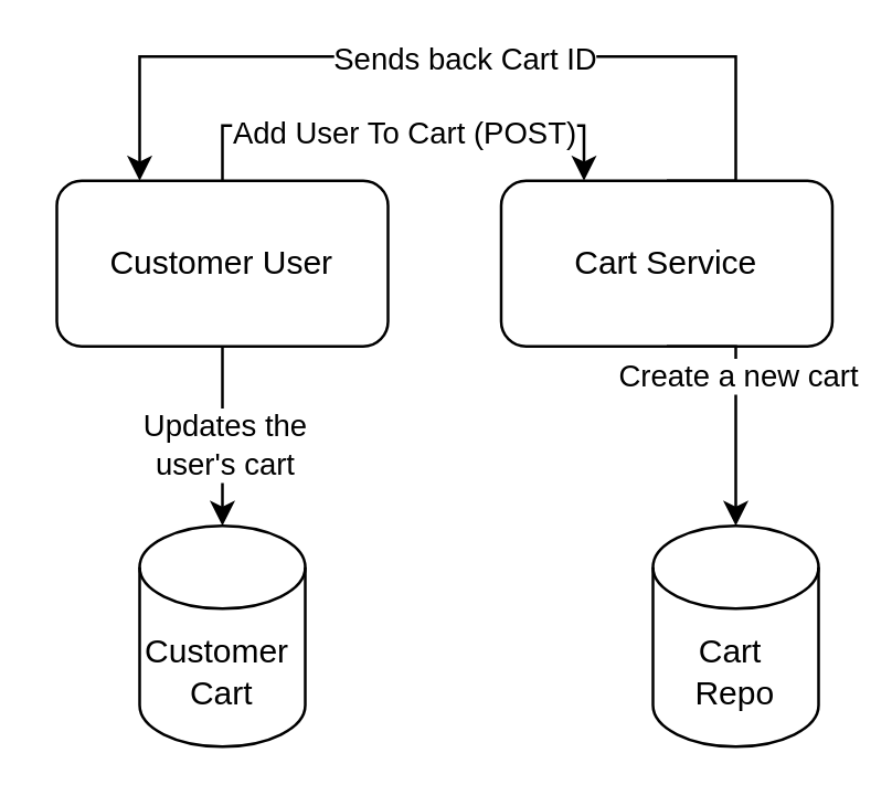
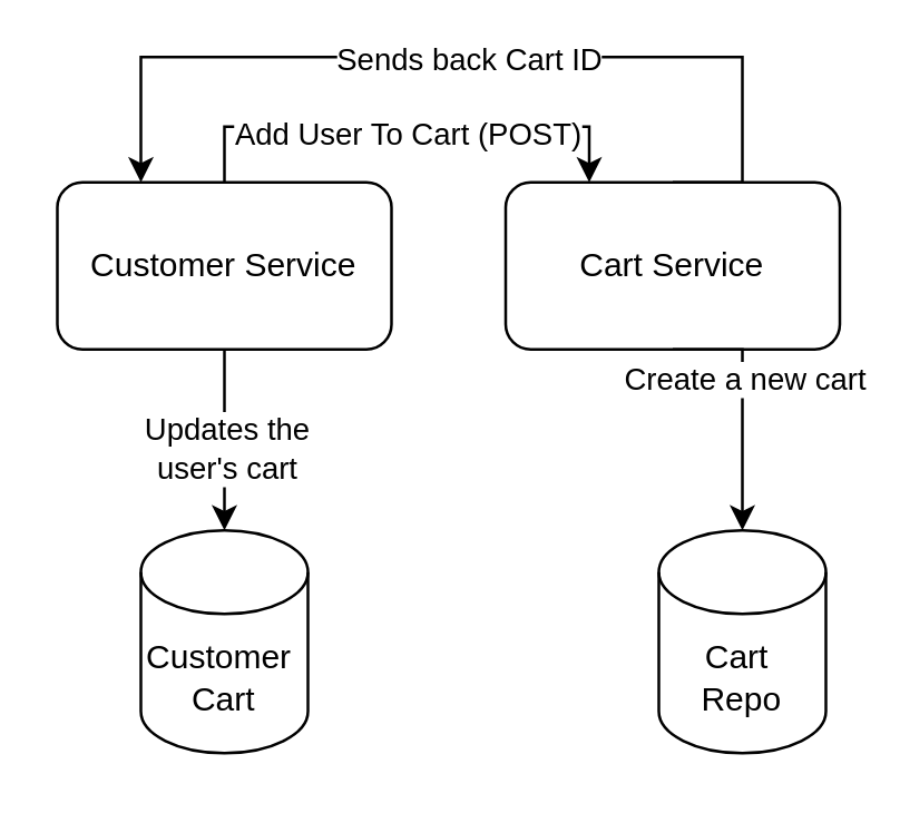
- <mxCell id="4" value="Customer User" style="rounded=1;whiteSpace=wrap;html=1;" vertex="1" parent="1"><mxGeometry x="20" y="65" width="120" height="60" as="geometry" /></mxCell>
+ <mxCell id="4" value="Customer Service" style="rounded=1;whiteSpace=wrap;html=1;" vertex="1" parent="1"><mxGeometry x="20" y="65" width="120" height="60" as="geometry" /></mxCell>
